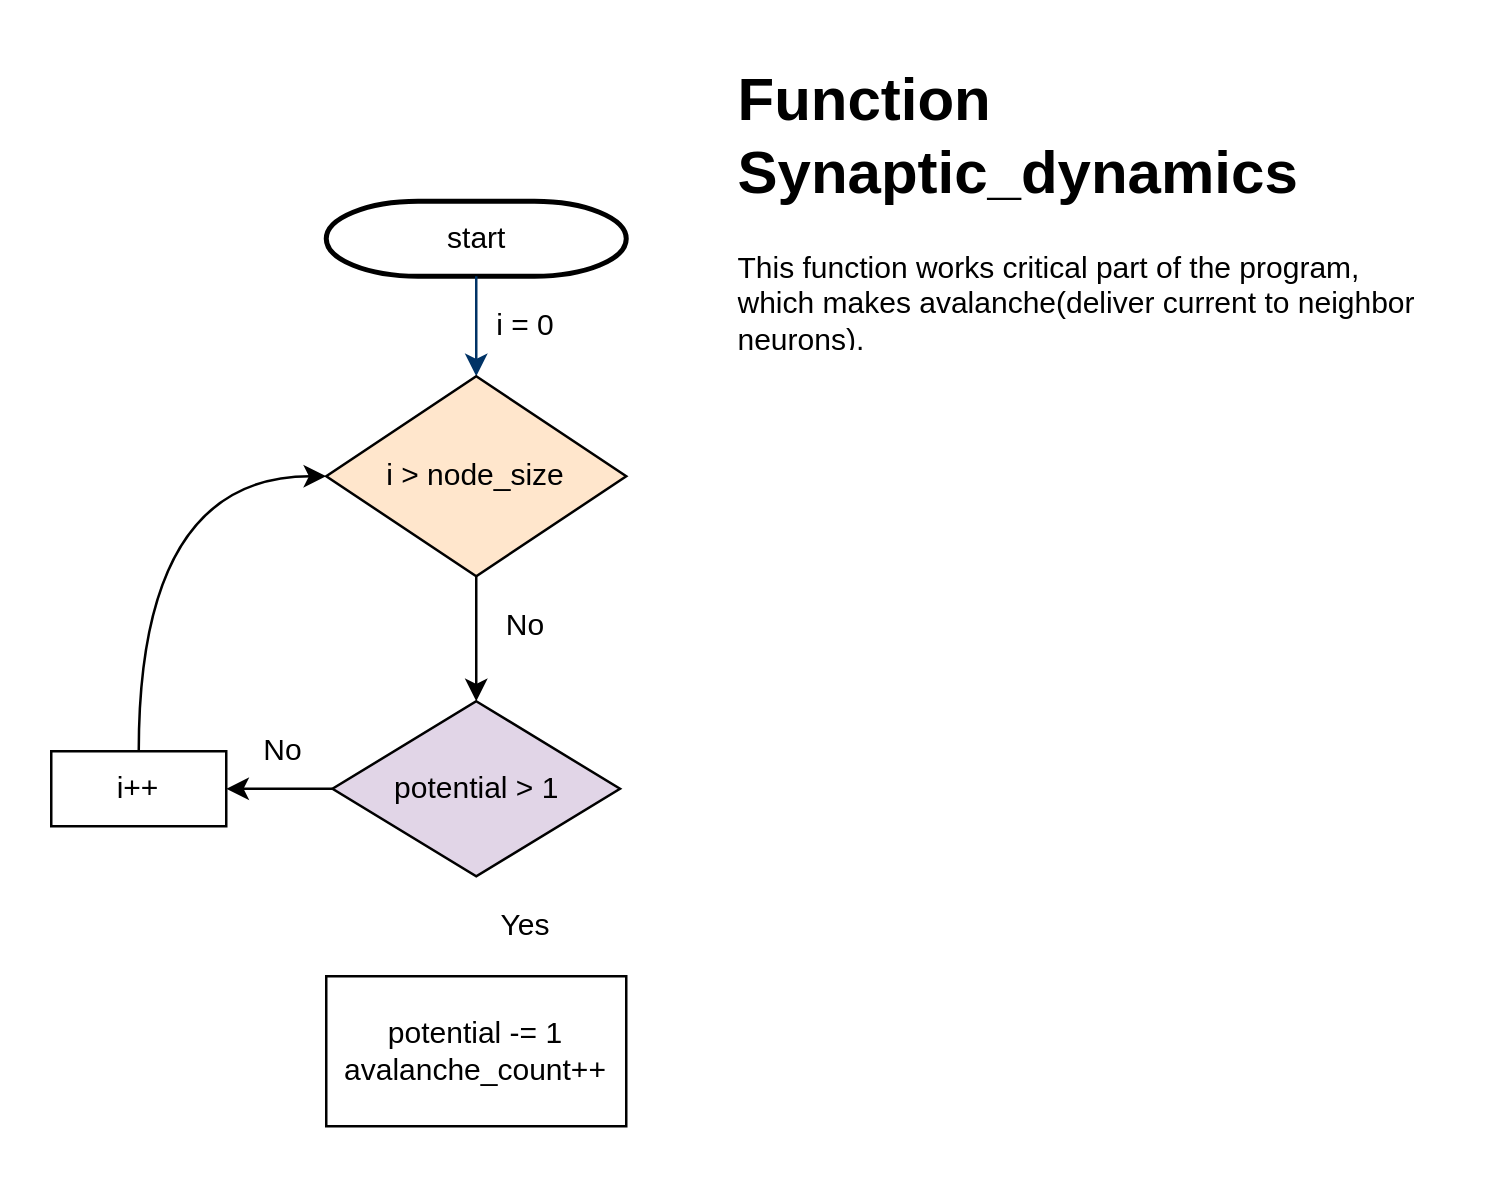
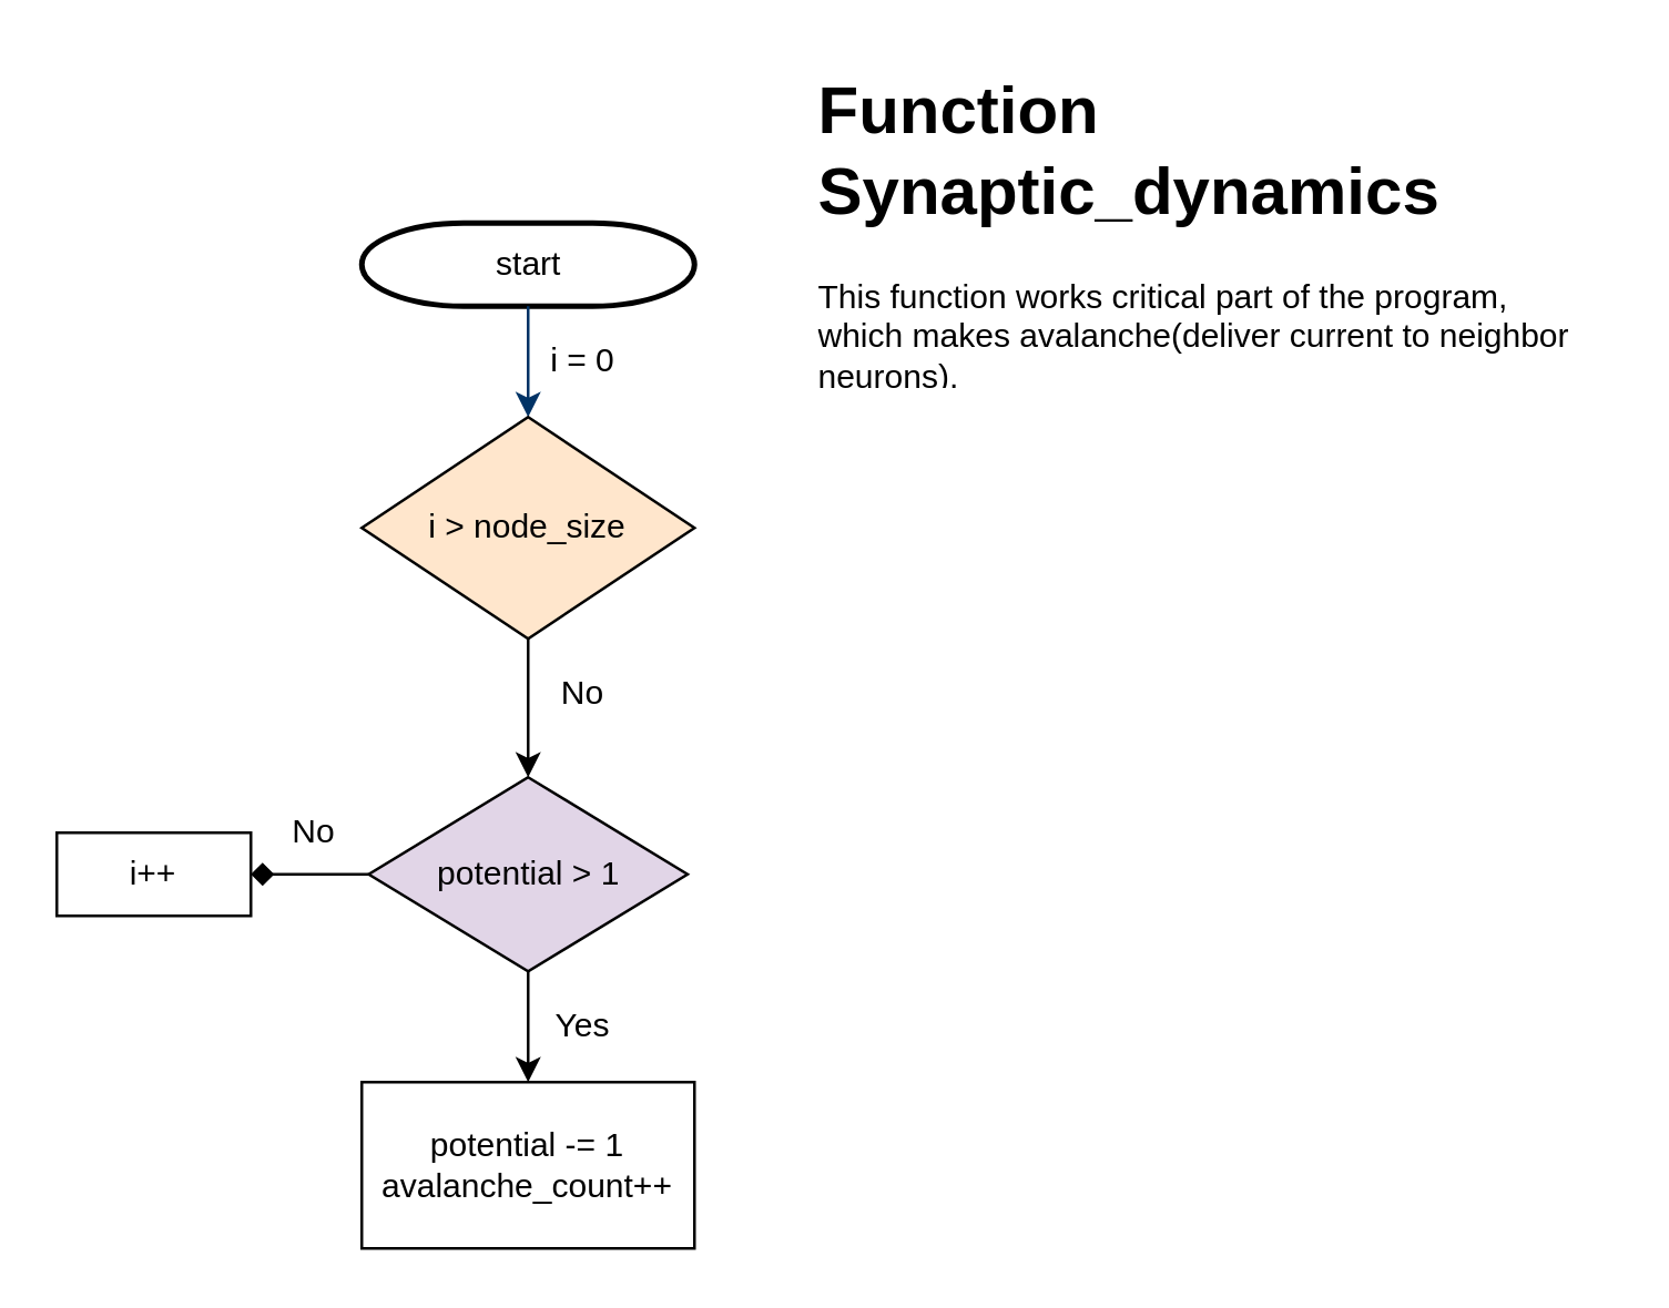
- <mxCell id="11" value="" style="curved=1;endArrow=classic;html=1;exitX=0.5;exitY=0;exitDx=0;exitDy=0;entryX=0;entryY=0.5;entryDx=0;entryDy=0;entryPerimeter=0;" edge="1" parent="1" source="9" target="4"><mxGeometry width="50" height="50" relative="1" as="geometry"><mxPoint x="230" y="400" as="sourcePoint" /><mxPoint x="130" y="200" as="targetPoint" /><Array as="points"><mxPoint x="55" y="190" /></Array></mxGeometry></mxCell>
- <mxCell id="10" value="" style="endArrow=classic;html=1;entryX=1;entryY=0.5;entryDx=0;entryDy=0;exitX=0;exitY=0.5;exitDx=0;exitDy=0;" edge="1" parent="1" source="8" target="9"><mxGeometry width="50" height="50" relative="1" as="geometry"><mxPoint x="230" y="400" as="sourcePoint" /><mxPoint x="280" y="350" as="targetPoint" /></mxGeometry></mxCell>
+ <mxCell id="10" value="" style="endArrow=diamond;html=1;entryX=1;entryY=0.5;entryDx=0;entryDy=0;exitX=0;exitY=0.5;exitDx=0;exitDy=0;" edge="1" parent="1" source="8" target="9"><mxGeometry width="50" height="50" relative="1" as="geometry"><mxPoint x="230" y="400" as="sourcePoint" /><mxPoint x="280" y="350" as="targetPoint" /></mxGeometry></mxCell>
+ <mxCell id="14" value="" style="endArrow=classic;html=1;exitX=0.5;exitY=1;exitDx=0;exitDy=0;entryX=0.5;entryY=0;entryDx=0;entryDy=0;" edge="1" parent="1" source="8" target="13"><mxGeometry width="50" height="50" relative="1" as="geometry"><mxPoint x="230" y="390" as="sourcePoint" /><mxPoint x="280" y="340" as="targetPoint" /></mxGeometry></mxCell>
